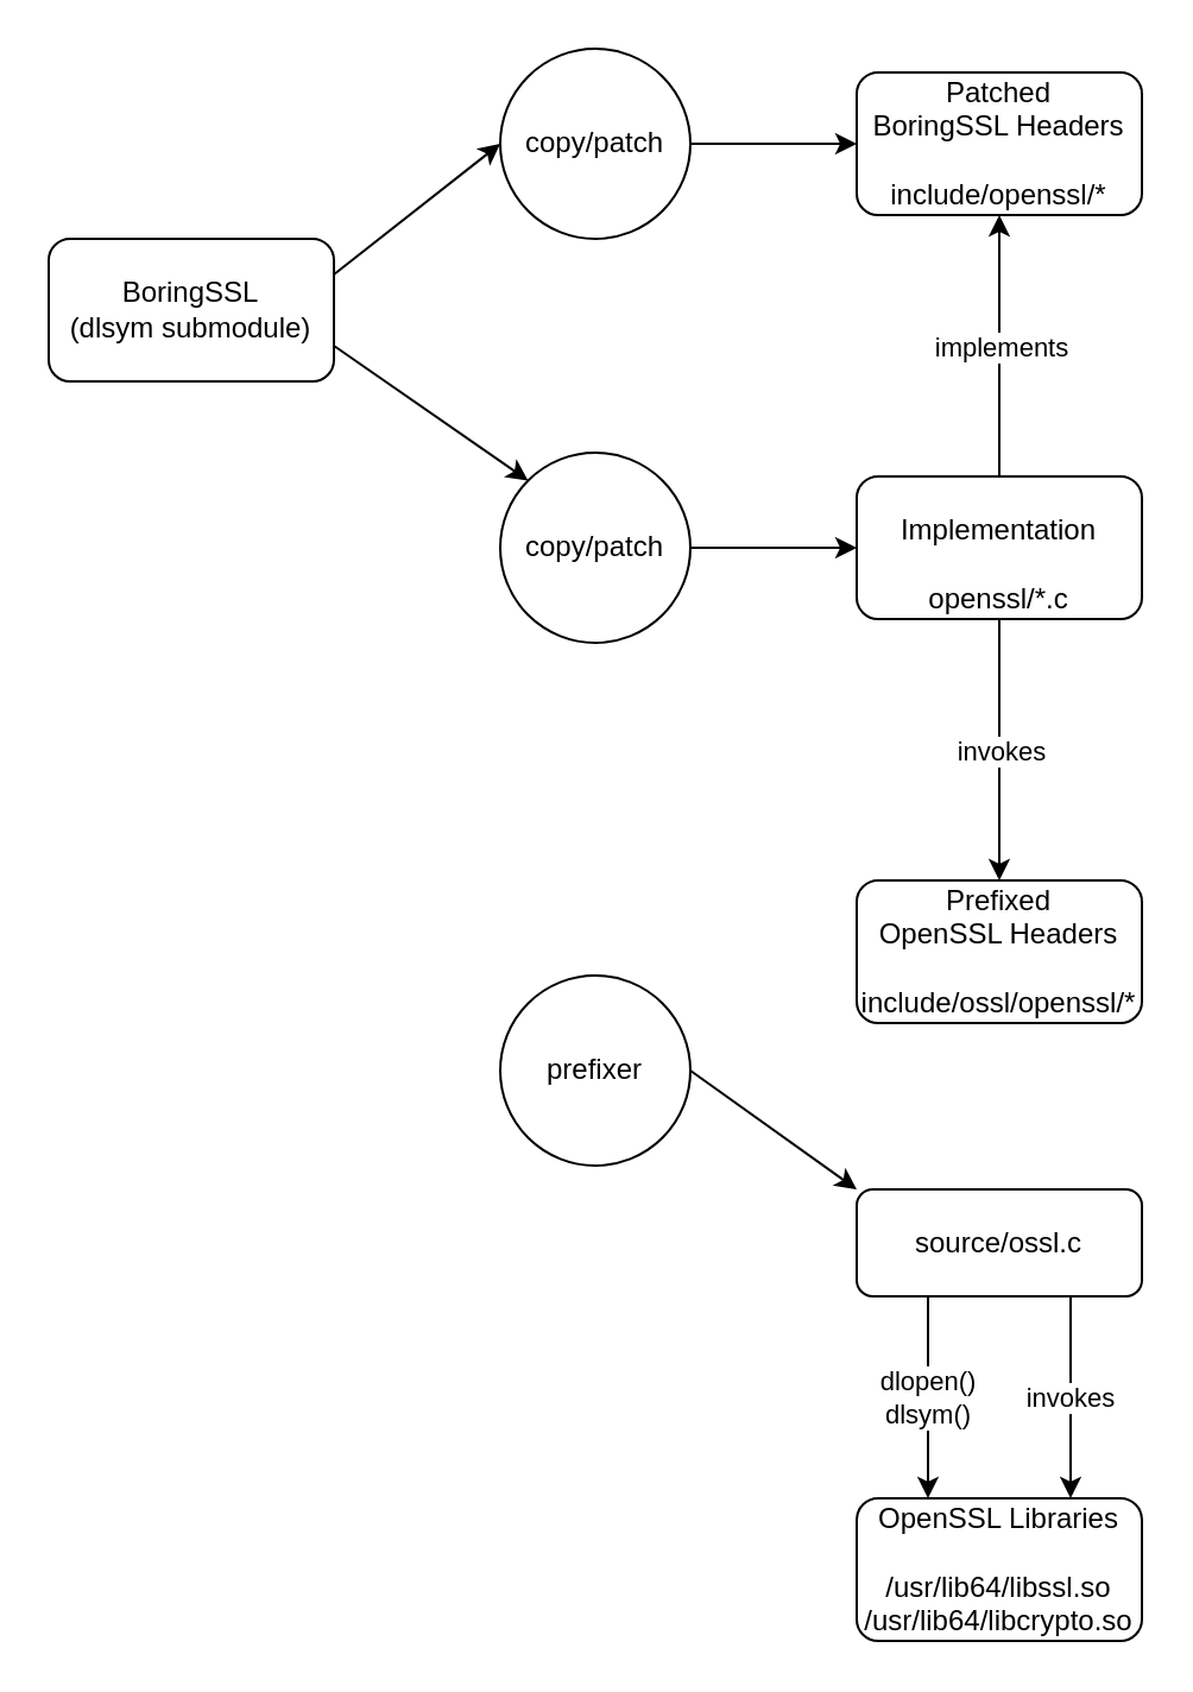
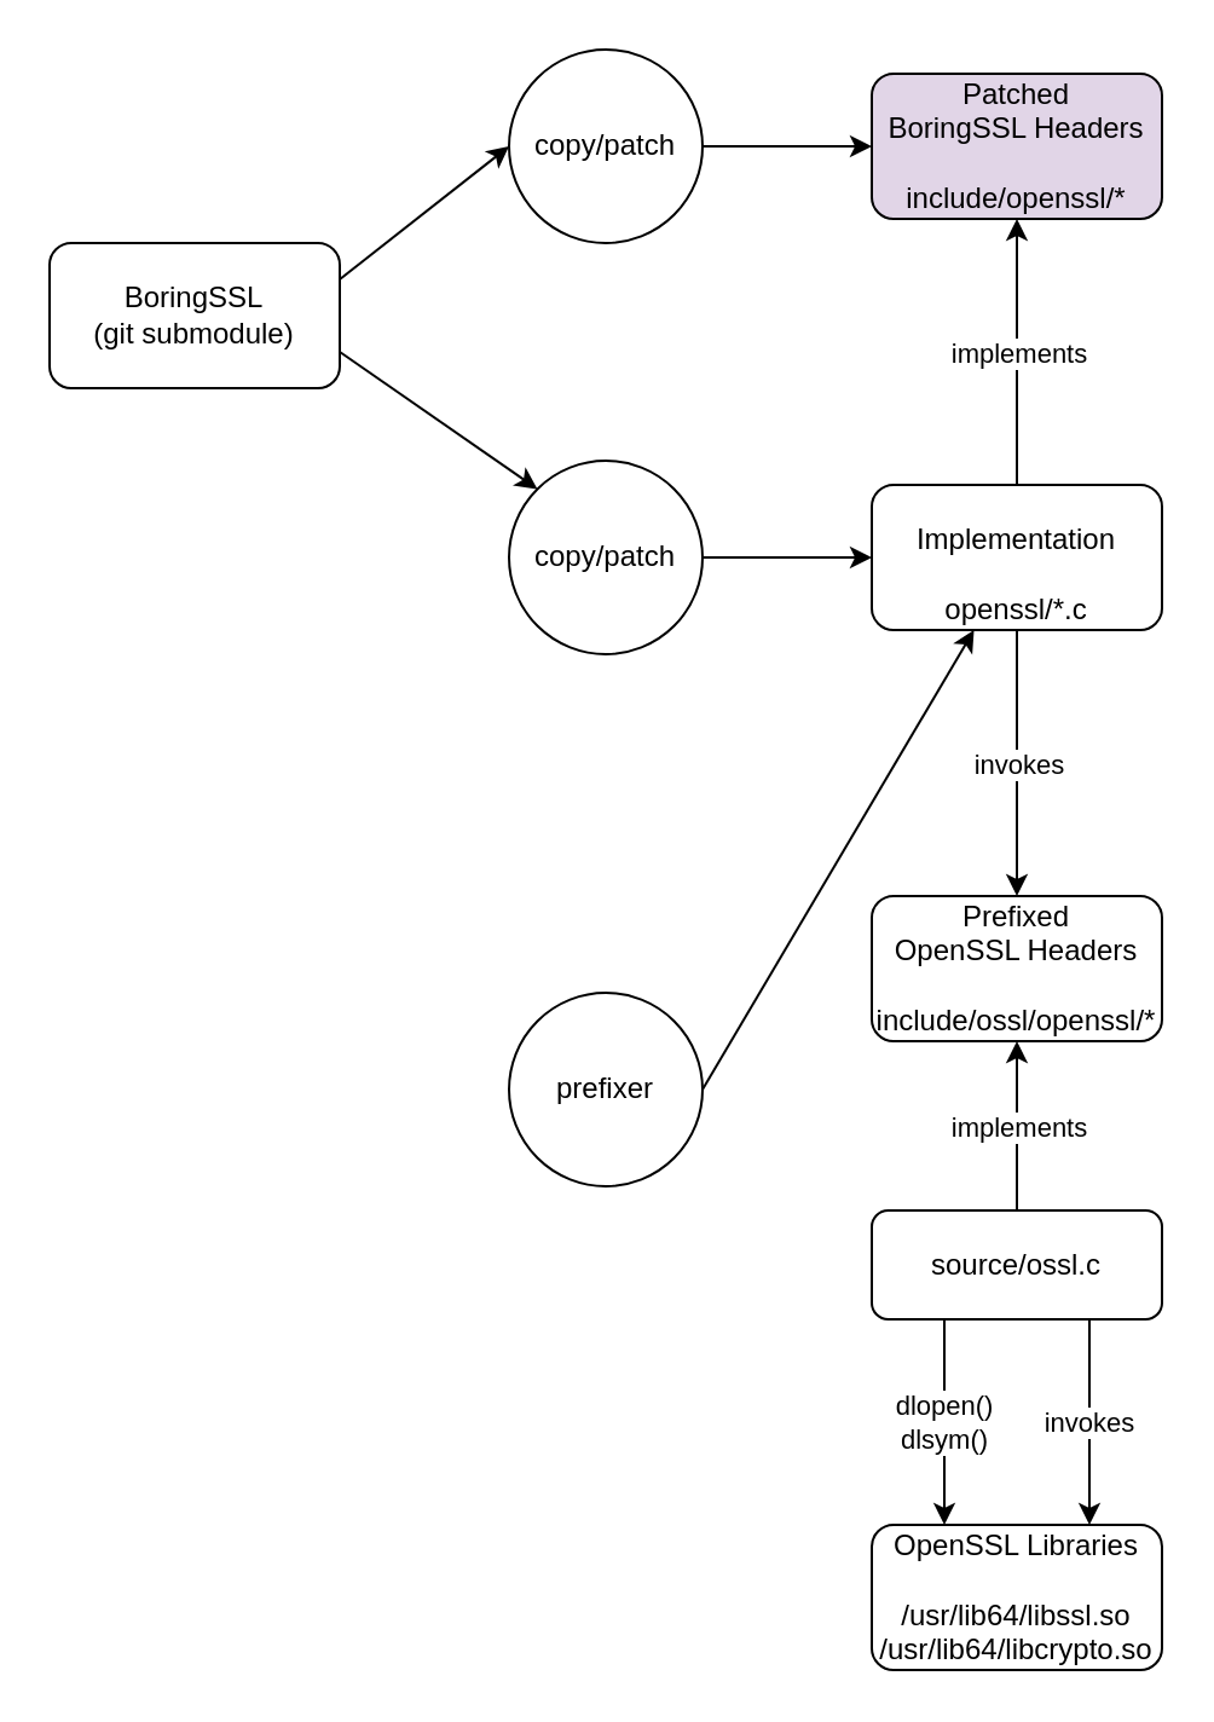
- <mxCell id="4" value="Patched&lt;br&gt;BoringSSL Headers&lt;br&gt;&lt;br&gt;include/openssl/*" style="rounded=1;whiteSpace=wrap;html=1;" vertex="1" parent="1"><mxGeometry x="360" y="30" width="120" height="60" as="geometry" /></mxCell>
+ <mxCell id="4" value="Patched&lt;br&gt;BoringSSL Headers&lt;br&gt;&lt;br&gt;include/openssl/*" style="rounded=1;whiteSpace=wrap;html=1;fillColor=#e1d5e7;" vertex="1" parent="1"><mxGeometry x="360" y="30" width="120" height="60" as="geometry" /></mxCell>
- <mxCell id="2" value="BoringSSL&lt;br&gt;(dlsym submodule)" style="rounded=1;whiteSpace=wrap;html=1;" vertex="1" parent="1"><mxGeometry x="20" y="100" width="120" height="60" as="geometry" /></mxCell>
+ <mxCell id="2" value="BoringSSL&lt;br&gt;(git submodule)" style="rounded=1;whiteSpace=wrap;html=1;" vertex="1" parent="1"><mxGeometry x="20" y="100" width="120" height="60" as="geometry" /></mxCell>
+ <mxCell id="18" value="" style="endArrow=classic;html=1;rounded=0;entryX=0.5;entryY=1;entryDx=0;entryDy=0;exitX=0.5;exitY=0;exitDx=0;exitDy=0;" edge="1" parent="1" source="17" target="10"><mxGeometry relative="1" as="geometry"><mxPoint x="430" y="210" as="sourcePoint" /><mxPoint x="430" y="100" as="targetPoint" /></mxGeometry></mxCell>
+ <mxCell id="19" value="implements" style="edgeLabel;resizable=0;html=1;align=center;verticalAlign=middle;" connectable="0" vertex="1" parent="18"><mxGeometry relative="1" as="geometry" /></mxCell>
- <mxCell id="20" value="" style="endArrow=classic;html=1;rounded=0;exitX=1;exitY=0.5;exitDx=0;exitDy=0;entryX=0;entryY=0;entryDx=0;entryDy=0;" edge="1" parent="1" source="13" target="17"><mxGeometry width="50" height="50" relative="1" as="geometry"><mxPoint x="150" y="410" as="sourcePoint" /><mxPoint x="220" y="410" as="targetPoint" /></mxGeometry></mxCell>
+ <mxCell id="20" value="" style="endArrow=classic;html=1;rounded=0;exitX=1;exitY=0.5;exitDx=0;exitDy=0;" edge="1" parent="1" source="13" target="7"><mxGeometry width="50" height="50" relative="1" as="geometry"><mxPoint x="150" y="410" as="sourcePoint" /><mxPoint x="220" y="410" as="targetPoint" /></mxGeometry></mxCell>
